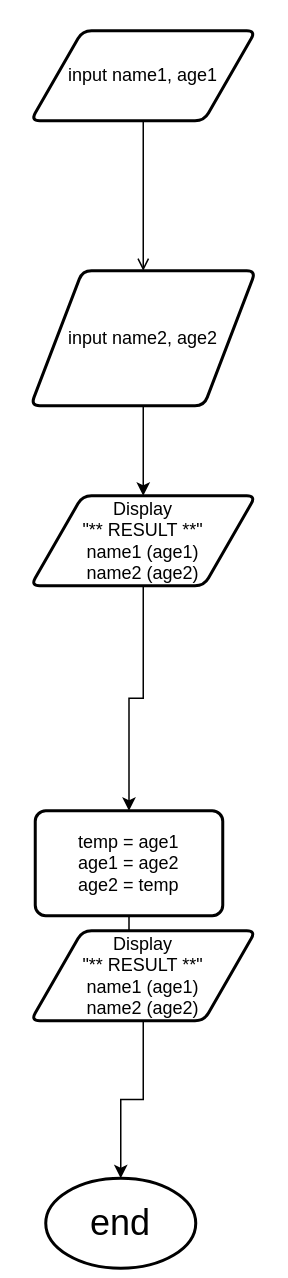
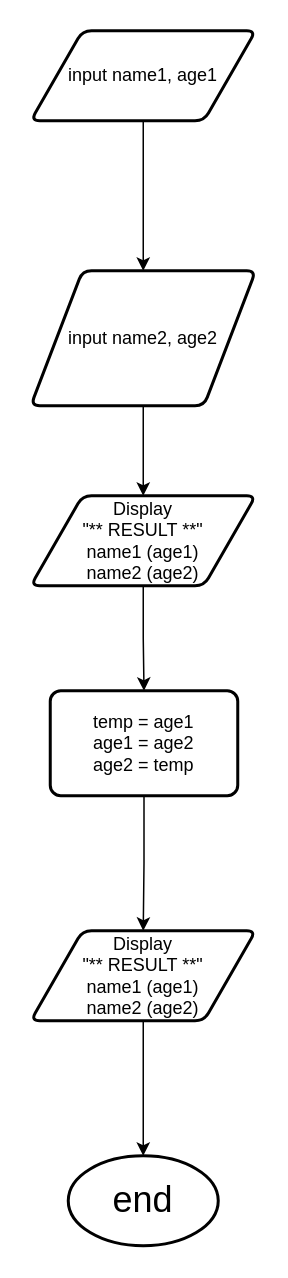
- <mxCell id="3" style="edgeStyle=orthogonalEdgeStyle;rounded=0;orthogonalLoop=1;jettySize=auto;html=1;endArrow=open;" parent="1" source="4" target="6" edge="1"><mxGeometry relative="1" as="geometry" /></mxCell>
+ <mxCell id="3" style="edgeStyle=orthogonalEdgeStyle;rounded=0;orthogonalLoop=1;jettySize=auto;html=1;" parent="1" source="4" target="6" edge="1"><mxGeometry relative="1" as="geometry" /></mxCell>
- <mxCell id="8" value="temp = age1&lt;br&gt;age1 = age2&lt;br&gt;age2 = temp" style="rounded=1;whiteSpace=wrap;html=1;absoluteArcSize=1;arcSize=14;strokeWidth=2;" parent="1" vertex="1"><mxGeometry x="23" y="540" width="125" height="70" as="geometry" /></mxCell>
+ <mxCell id="8" value="temp = age1&lt;br&gt;age1 = age2&lt;br&gt;age2 = temp" style="rounded=1;whiteSpace=wrap;html=1;absoluteArcSize=1;arcSize=14;strokeWidth=2;" parent="1" vertex="1"><mxGeometry x="33" y="460" width="125" height="70" as="geometry" /></mxCell>
- <mxCell id="2" value="&lt;font style=&quot;font-size: 24px;&quot;&gt;end&lt;/font&gt;" style="strokeWidth=2;html=1;shape=mxgraph.flowchart.start_1;whiteSpace=wrap;" parent="1" vertex="1"><mxGeometry x="30" y="785" width="100" height="60" as="geometry" /></mxCell>
+ <mxCell id="2" value="&lt;font style=&quot;font-size: 24px;&quot;&gt;end&lt;/font&gt;" style="strokeWidth=2;html=1;shape=mxgraph.flowchart.start_1;whiteSpace=wrap;" parent="1" vertex="1"><mxGeometry x="45" y="770" width="100" height="60" as="geometry" /></mxCell>
